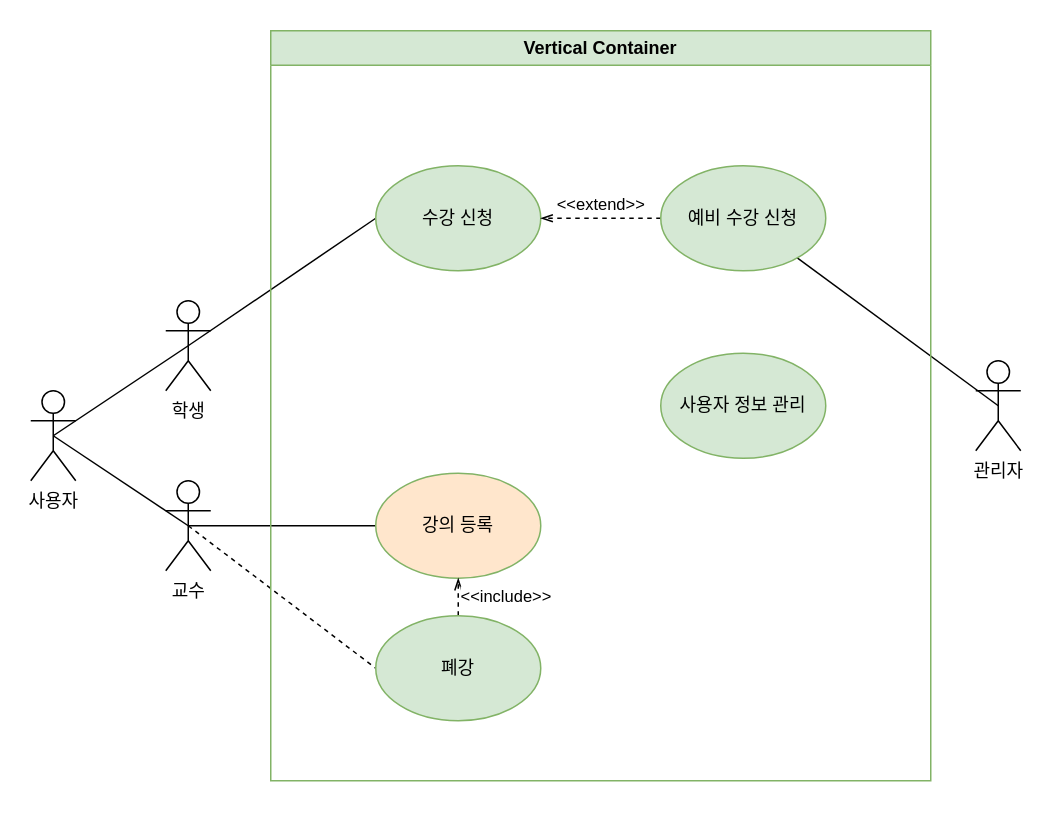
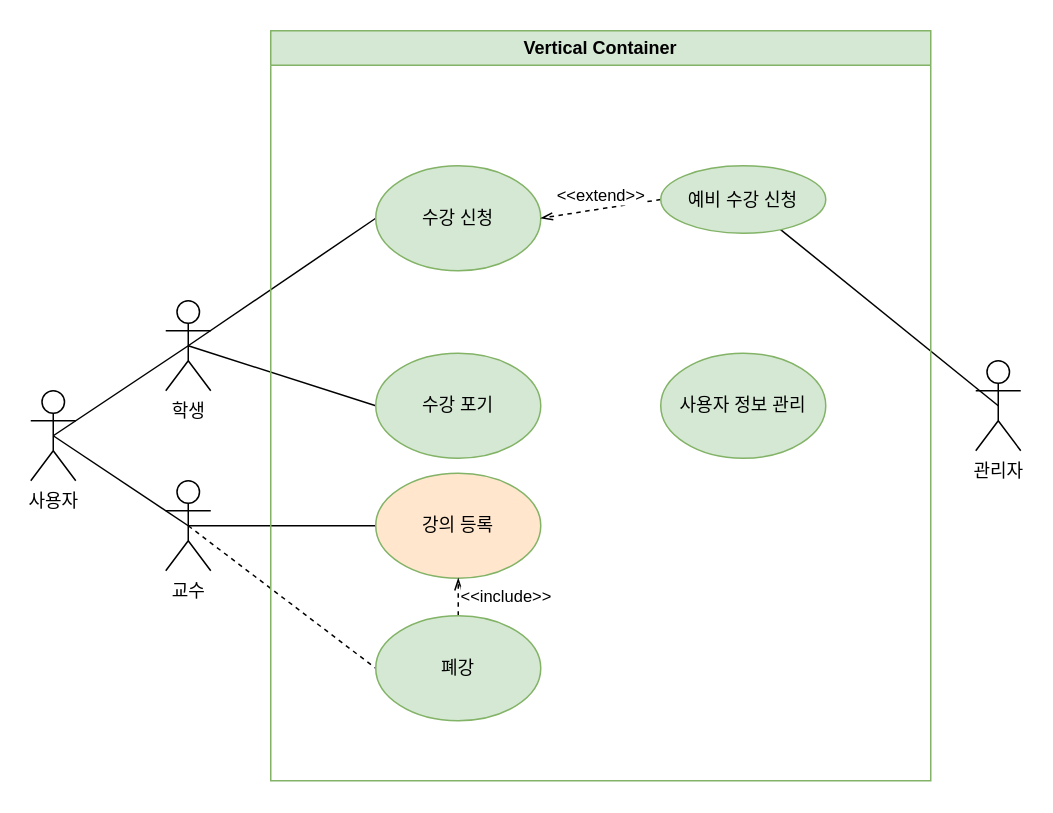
- <mxCell id="16" value="예비 수강 신청" style="ellipse;whiteSpace=wrap;html=1;fillColor=#d5e8d4;strokeColor=#82b366;" vertex="1" parent="10"><mxGeometry x="260" y="90" width="110" height="70" as="geometry" /></mxCell>
+ <mxCell id="16" value="예비 수강 신청" style="ellipse;whiteSpace=wrap;html=1;fillColor=#d5e8d4;strokeColor=#82b366;" vertex="1" parent="10"><mxGeometry x="260" y="90" width="110" height="45" as="geometry" /></mxCell>
+ <mxCell id="3" style="edgeStyle=none;rounded=0;orthogonalLoop=1;jettySize=auto;html=1;exitX=0.5;exitY=0.5;exitDx=0;exitDy=0;exitPerimeter=0;entryX=0;entryY=0.5;entryDx=0;entryDy=0;strokeColor=default;align=center;verticalAlign=middle;fontFamily=Helvetica;fontSize=11;fontColor=default;labelBackgroundColor=default;endArrow=none;endFill=0;" edge="1" parent="1" source="4" target="13"><mxGeometry relative="1" as="geometry" /></mxCell>
+ <mxCell id="13" value="수강 포기" style="ellipse;whiteSpace=wrap;html=1;fillColor=#d5e8d4;strokeColor=#82b366;" vertex="1" parent="10"><mxGeometry x="70" y="215" width="110" height="70" as="geometry" /></mxCell>
